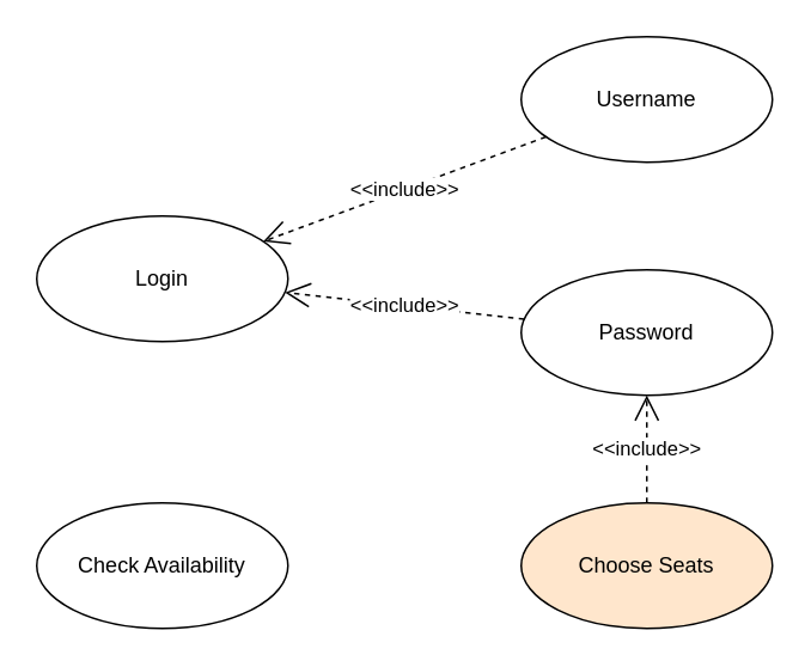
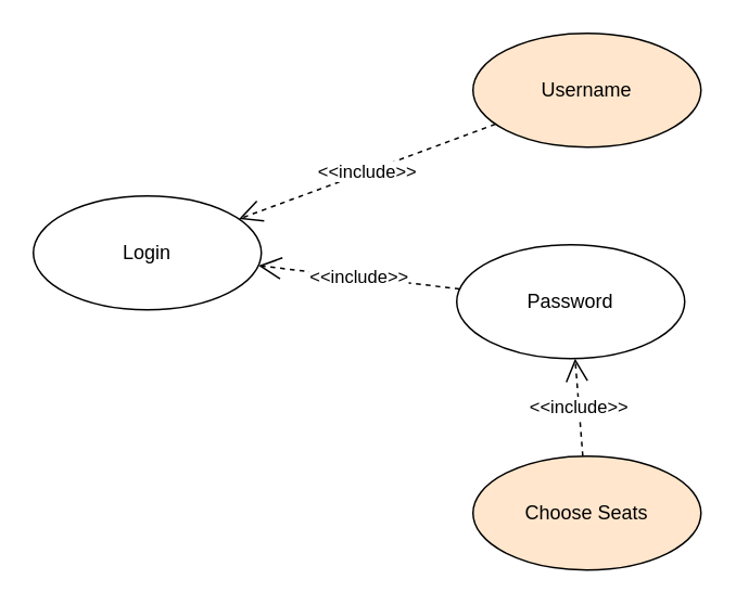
- <mxCell id="4" value="Username" style="ellipse;whiteSpace=wrap;html=1;" vertex="1" parent="1"><mxGeometry x="290" y="20" width="140" height="70" as="geometry" /></mxCell>
+ <mxCell id="4" value="Username" style="ellipse;whiteSpace=wrap;html=1;fillColor=#ffe6cc;" vertex="1" parent="1"><mxGeometry x="290" y="20" width="140" height="70" as="geometry" /></mxCell>
- <mxCell id="3" value="Password" style="ellipse;whiteSpace=wrap;html=1;" vertex="1" parent="1"><mxGeometry x="290" y="150" width="140" height="70" as="geometry" /></mxCell>
+ <mxCell id="3" value="Password" style="ellipse;whiteSpace=wrap;html=1;" vertex="1" parent="1"><mxGeometry x="280" y="150" width="140" height="70" as="geometry" /></mxCell>
- <mxCell id="7" value="Check Availability" style="ellipse;whiteSpace=wrap;html=1;" vertex="1" parent="1"><mxGeometry x="20" y="280" width="140" height="70" as="geometry" /></mxCell>
